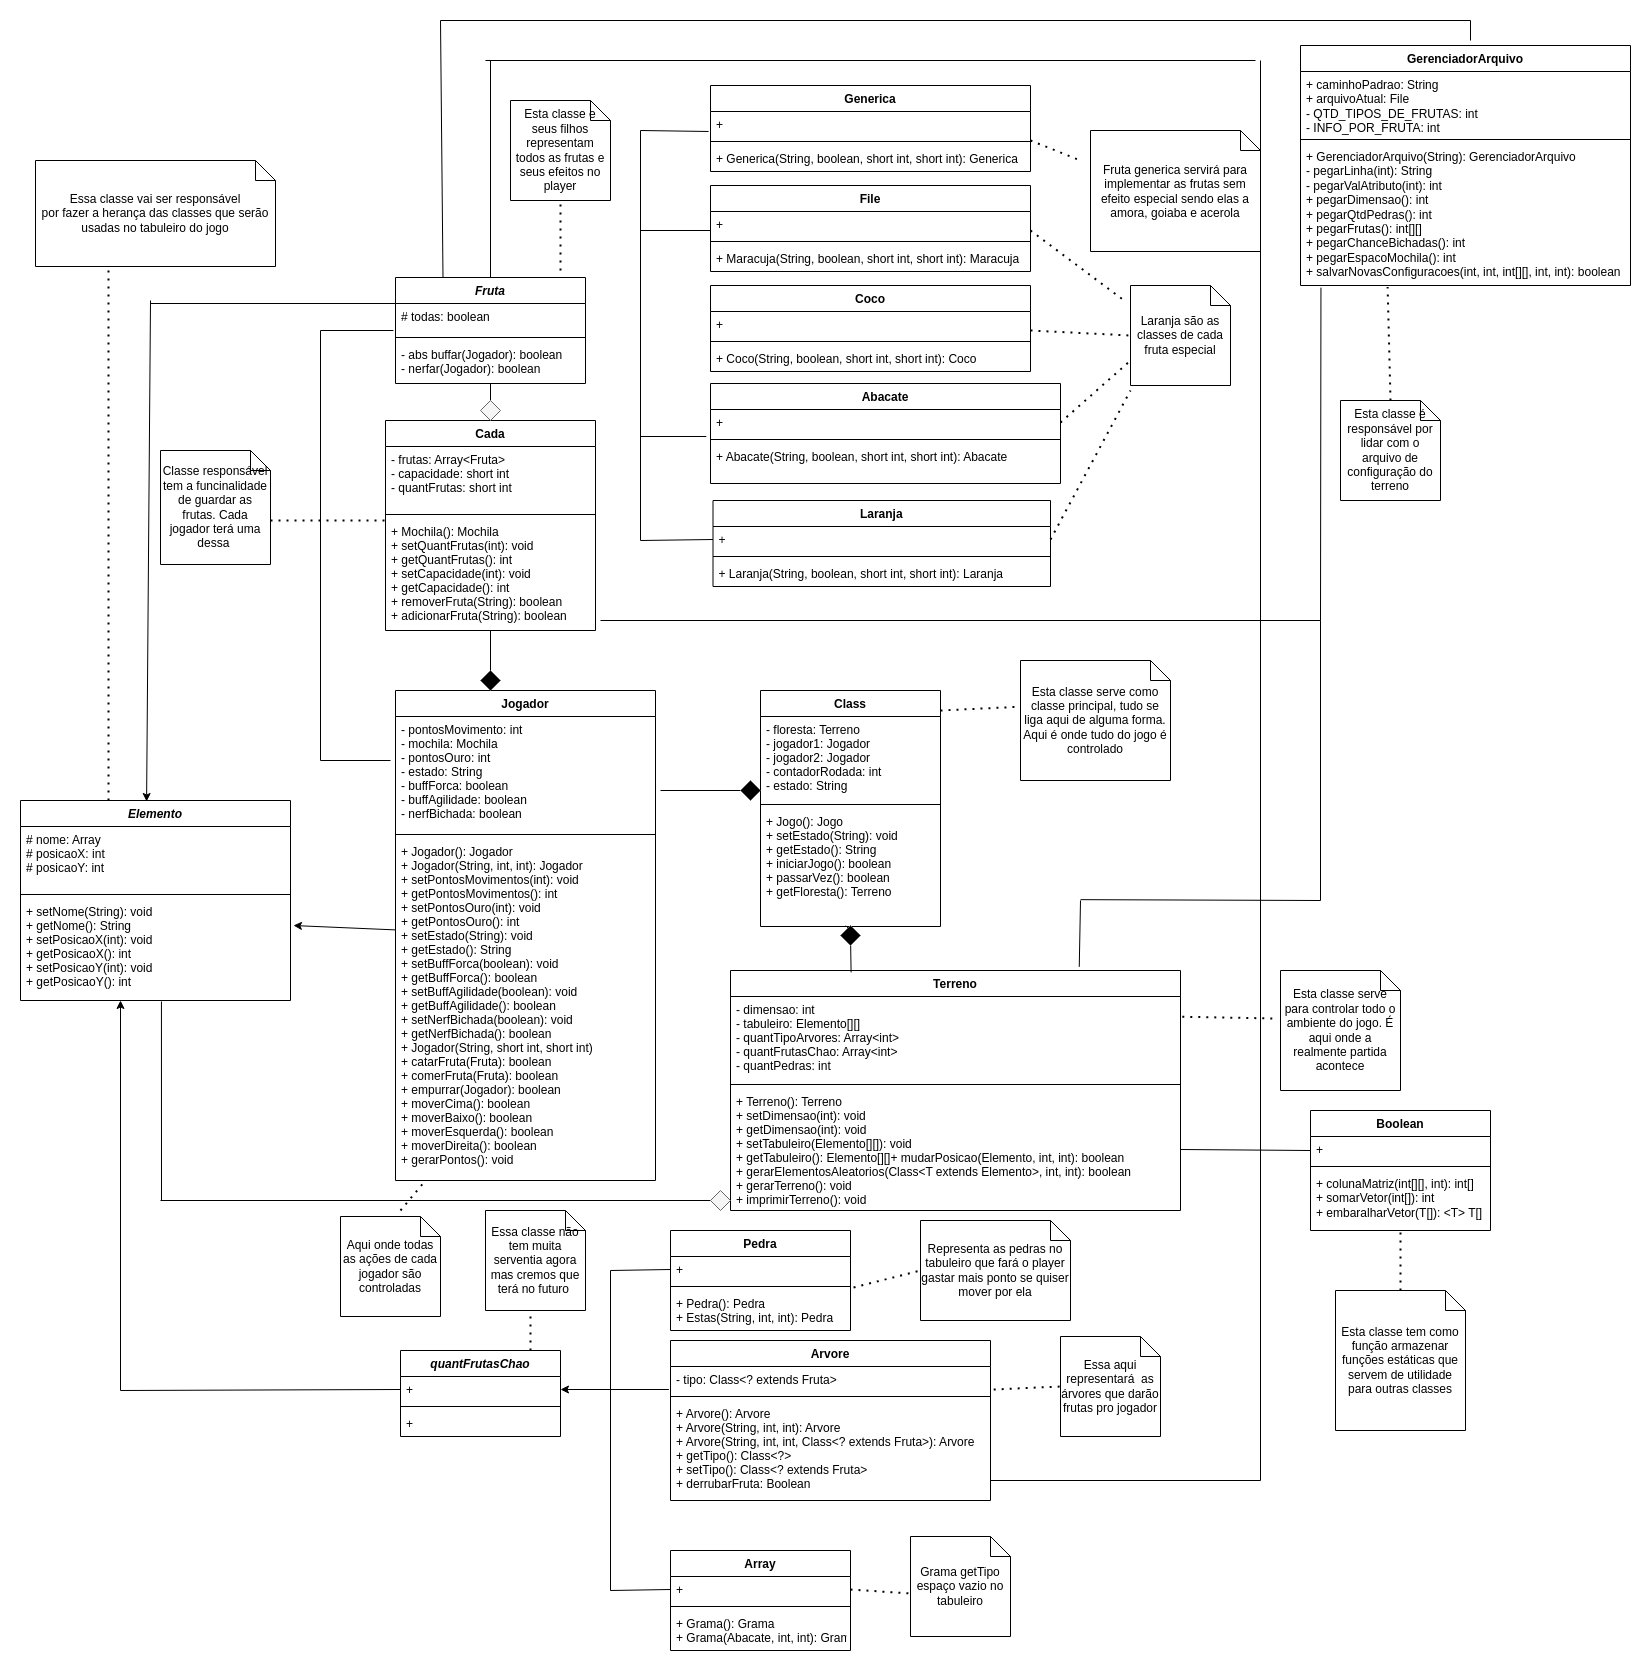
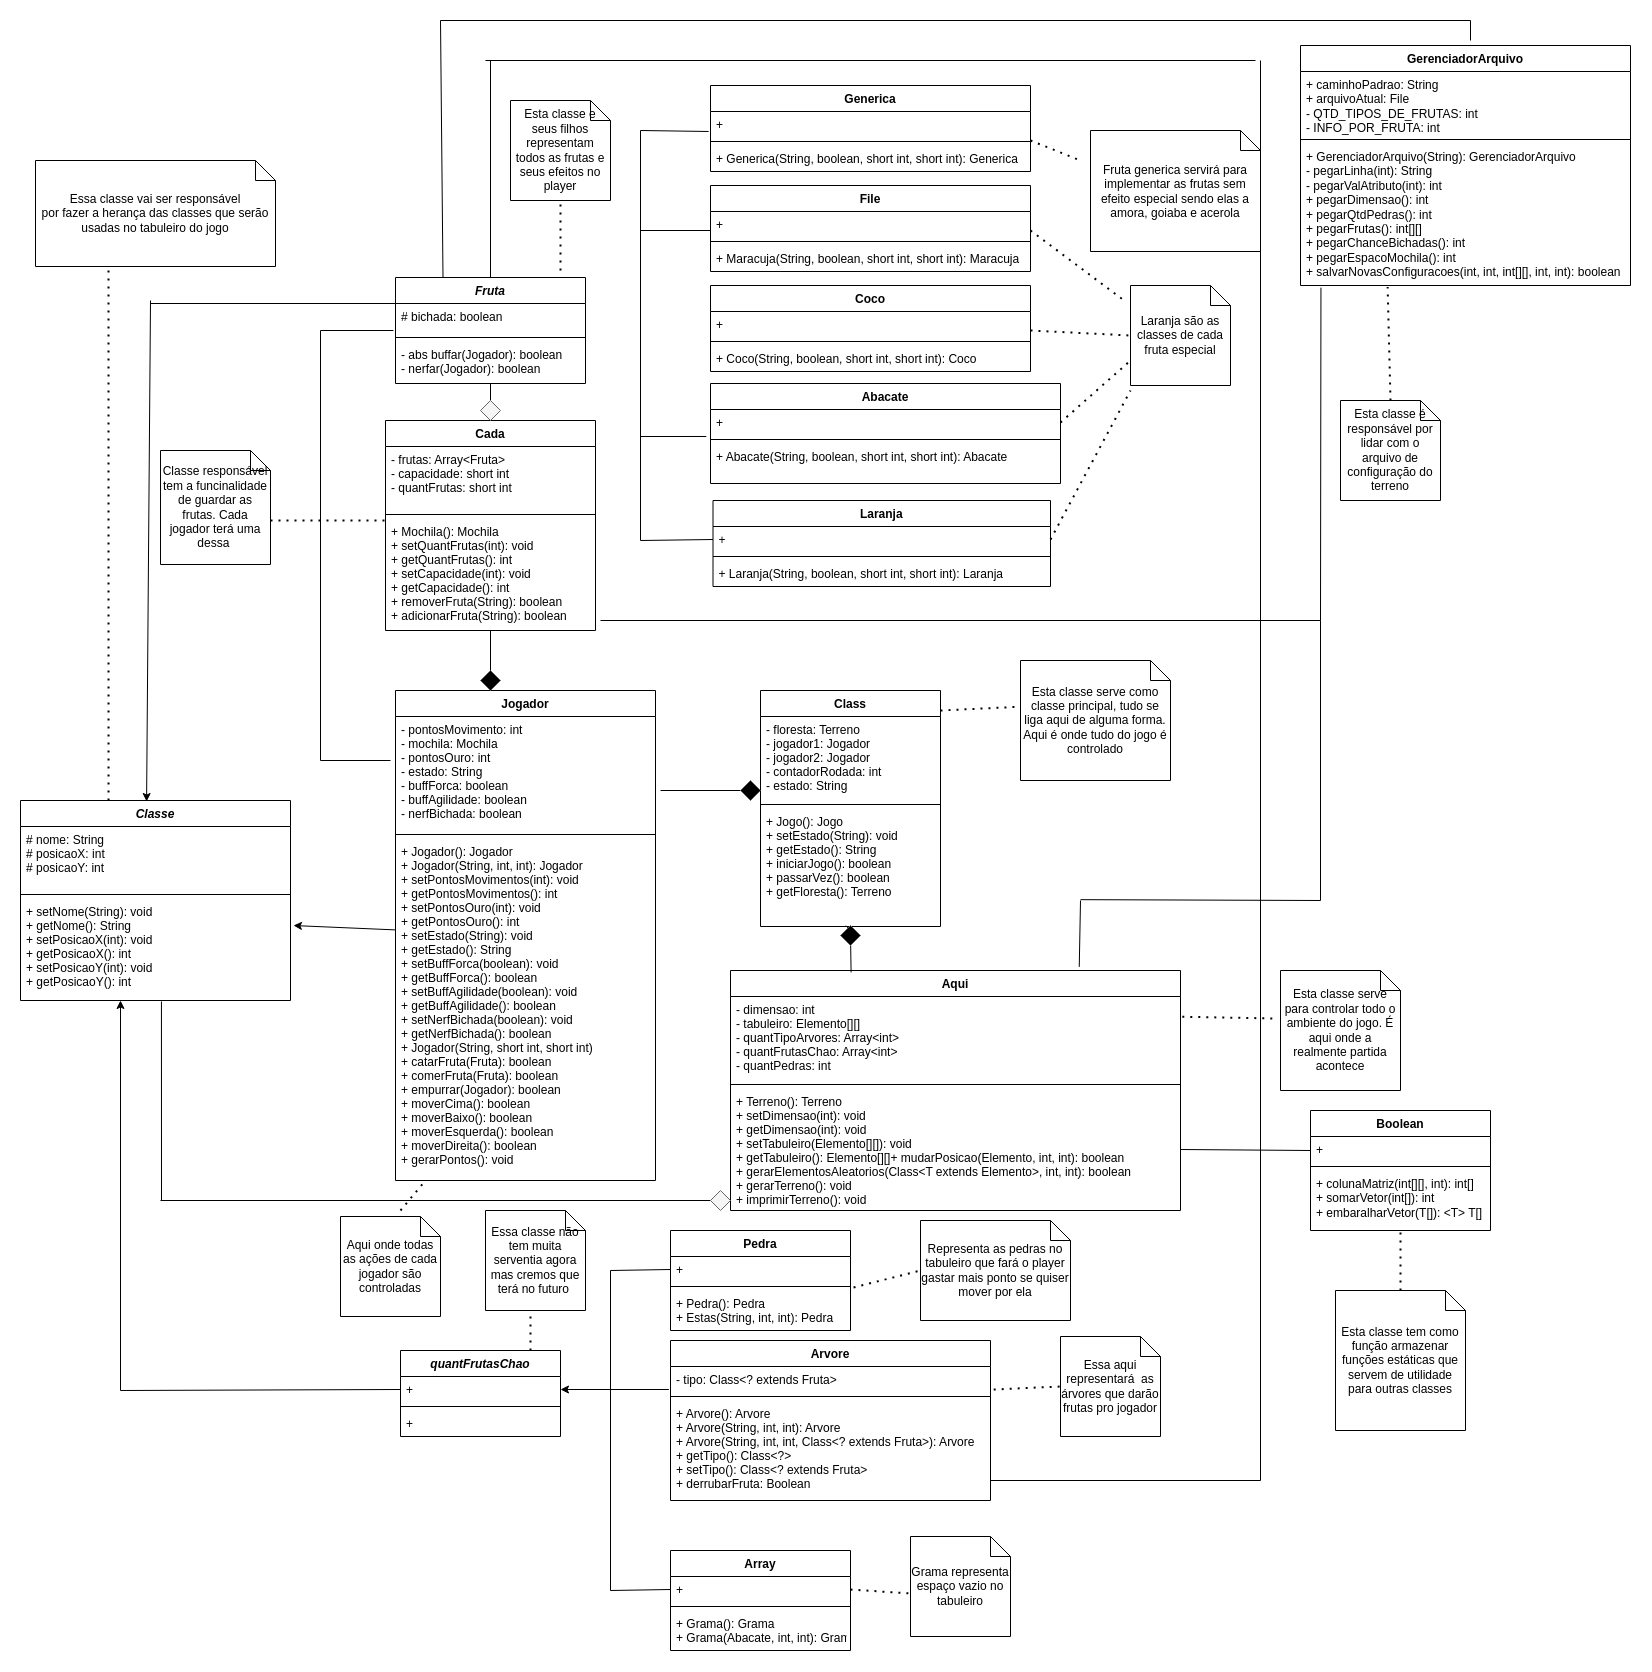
- <mxCell id="3" value="# todas: boolean" style="text;strokeColor=none;fillColor=none;align=left;verticalAlign=top;spacingLeft=4;spacingRight=4;overflow=hidden;rotatable=0;points=[[0,0.5],[1,0.5]];portConstraint=eastwest;" parent="2" vertex="1"><mxGeometry y="26" width="190" height="30" as="geometry" /></mxCell>
+ <mxCell id="3" value="# bichada: boolean" style="text;strokeColor=none;fillColor=none;align=left;verticalAlign=top;spacingLeft=4;spacingRight=4;overflow=hidden;rotatable=0;points=[[0,0.5],[1,0.5]];portConstraint=eastwest;" parent="2" vertex="1"><mxGeometry y="26" width="190" height="30" as="geometry" /></mxCell>
- <mxCell id="62" value="Elemento" style="swimlane;fontStyle=3;align=center;verticalAlign=top;childLayout=stackLayout;horizontal=1;startSize=26;horizontalStack=0;resizeParent=1;resizeParentMax=0;resizeLast=0;collapsible=1;marginBottom=0;" parent="1" vertex="1"><mxGeometry x="20" y="800" width="270" height="200" as="geometry" /></mxCell>
+ <mxCell id="62" value="Classe" style="swimlane;fontStyle=3;align=center;verticalAlign=top;childLayout=stackLayout;horizontal=1;startSize=26;horizontalStack=0;resizeParent=1;resizeParentMax=0;resizeLast=0;collapsible=1;marginBottom=0;" parent="1" vertex="1"><mxGeometry x="20" y="800" width="270" height="200" as="geometry" /></mxCell>
- <mxCell id="63" value="# nome: Array&#10;# posicaoX: int&#10;# posicaoY: int" style="text;strokeColor=none;fillColor=none;align=left;verticalAlign=top;spacingLeft=4;spacingRight=4;overflow=hidden;rotatable=0;points=[[0,0.5],[1,0.5]];portConstraint=eastwest;" parent="62" vertex="1"><mxGeometry y="26" width="270" height="64" as="geometry" /></mxCell>
+ <mxCell id="63" value="# nome: String&#10;# posicaoX: int&#10;# posicaoY: int" style="text;strokeColor=none;fillColor=none;align=left;verticalAlign=top;spacingLeft=4;spacingRight=4;overflow=hidden;rotatable=0;points=[[0,0.5],[1,0.5]];portConstraint=eastwest;" parent="62" vertex="1"><mxGeometry y="26" width="270" height="64" as="geometry" /></mxCell>
- <mxCell id="21" value="Terreno" style="swimlane;fontStyle=1;align=center;verticalAlign=top;childLayout=stackLayout;horizontal=1;startSize=26;horizontalStack=0;resizeParent=1;resizeParentMax=0;resizeLast=0;collapsible=1;marginBottom=0;" parent="1" vertex="1"><mxGeometry x="730" y="970" width="450" height="240" as="geometry" /></mxCell>
+ <mxCell id="21" value="Aqui" style="swimlane;fontStyle=1;align=center;verticalAlign=top;childLayout=stackLayout;horizontal=1;startSize=26;horizontalStack=0;resizeParent=1;resizeParentMax=0;resizeLast=0;collapsible=1;marginBottom=0;" parent="1" vertex="1"><mxGeometry x="730" y="970" width="450" height="240" as="geometry" /></mxCell>
- <mxCell id="104" value="Grama getTipo espaço vazio no tabuleiro" style="shape=note;size=20;whiteSpace=wrap;html=1;" parent="1" vertex="1"><mxGeometry x="910" y="1536" width="100" height="100" as="geometry" /></mxCell>
+ <mxCell id="104" value="Grama representa espaço vazio no tabuleiro" style="shape=note;size=20;whiteSpace=wrap;html=1;" parent="1" vertex="1"><mxGeometry x="910" y="1536" width="100" height="100" as="geometry" /></mxCell>
